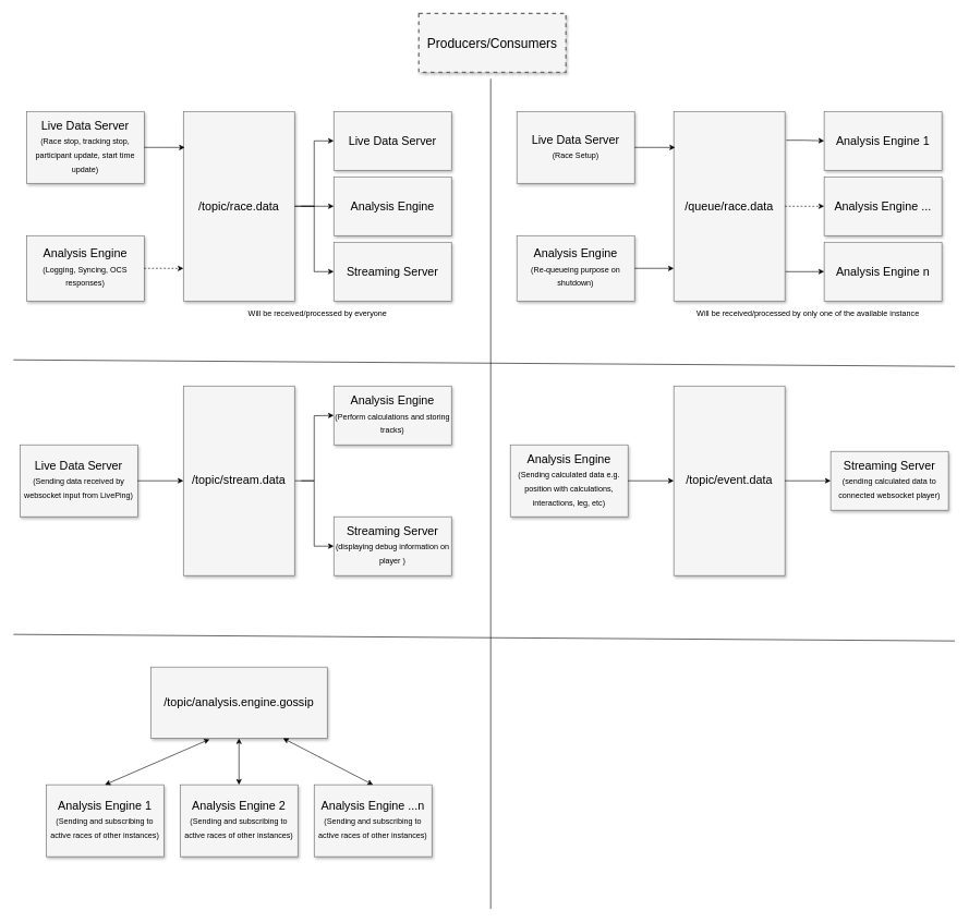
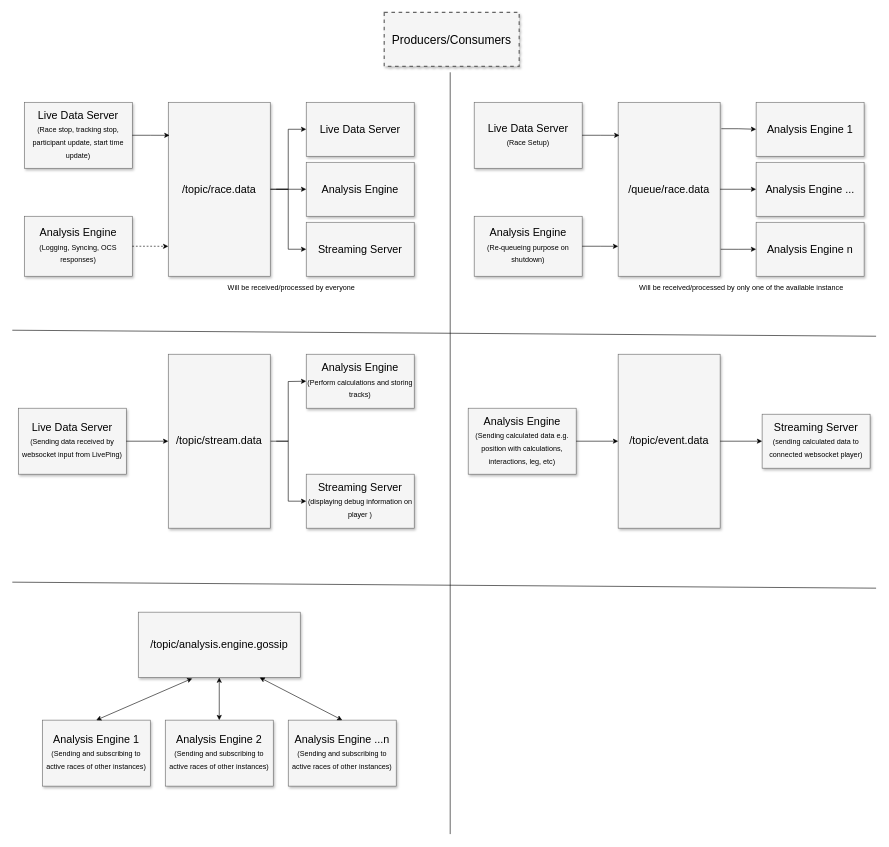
- <mxCell id="20" value="" style="edgeStyle=orthogonalEdgeStyle;rounded=0;orthogonalLoop=1;jettySize=auto;html=1;exitX=1;exitY=0.5;exitDx=0;exitDy=0;entryX=0;entryY=0.5;entryDx=0;entryDy=0;dashed=1;" parent="1" source="15" target="18" edge="1"><mxGeometry relative="1" as="geometry"><mxPoint x="1208.98" y="224.08" as="sourcePoint" /><mxPoint x="1270" y="225" as="targetPoint" /></mxGeometry></mxCell>
+ <mxCell id="20" value="" style="edgeStyle=orthogonalEdgeStyle;rounded=0;orthogonalLoop=1;jettySize=auto;html=1;exitX=1;exitY=0.5;exitDx=0;exitDy=0;entryX=0;entryY=0.5;entryDx=0;entryDy=0;" parent="1" source="15" target="18" edge="1"><mxGeometry relative="1" as="geometry"><mxPoint x="1208.98" y="224.08" as="sourcePoint" /><mxPoint x="1270" y="225" as="targetPoint" /></mxGeometry></mxCell>
